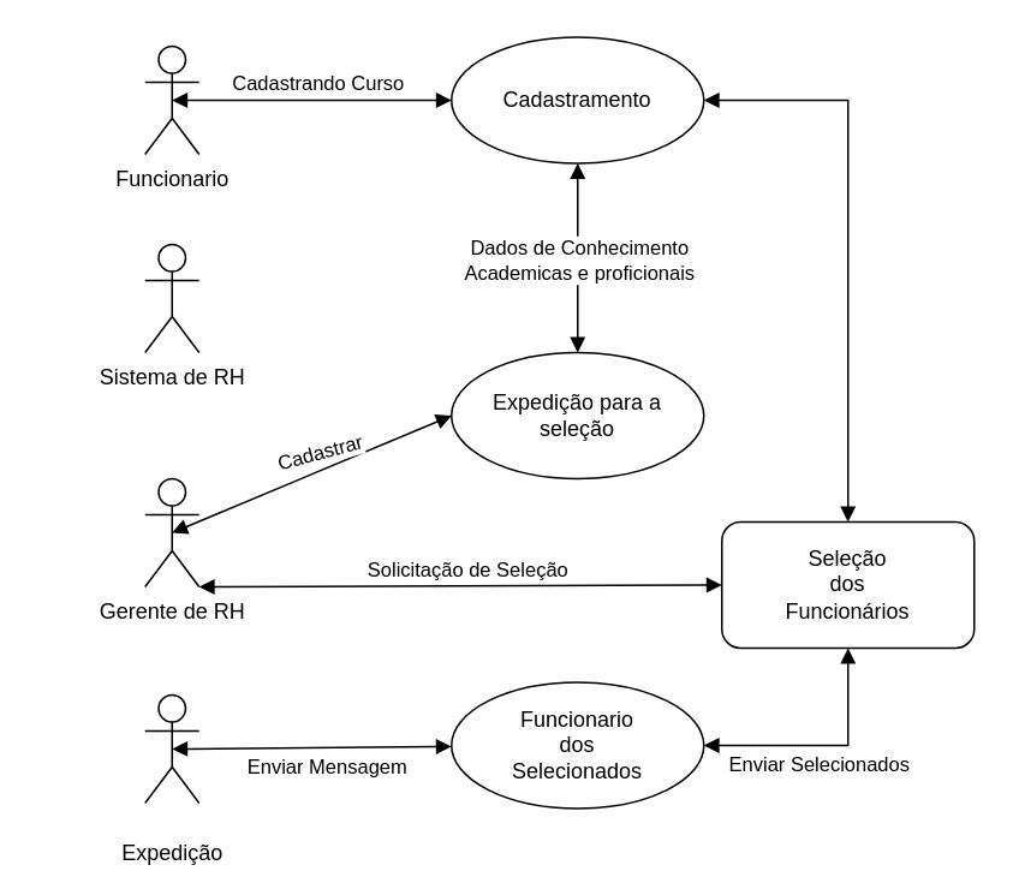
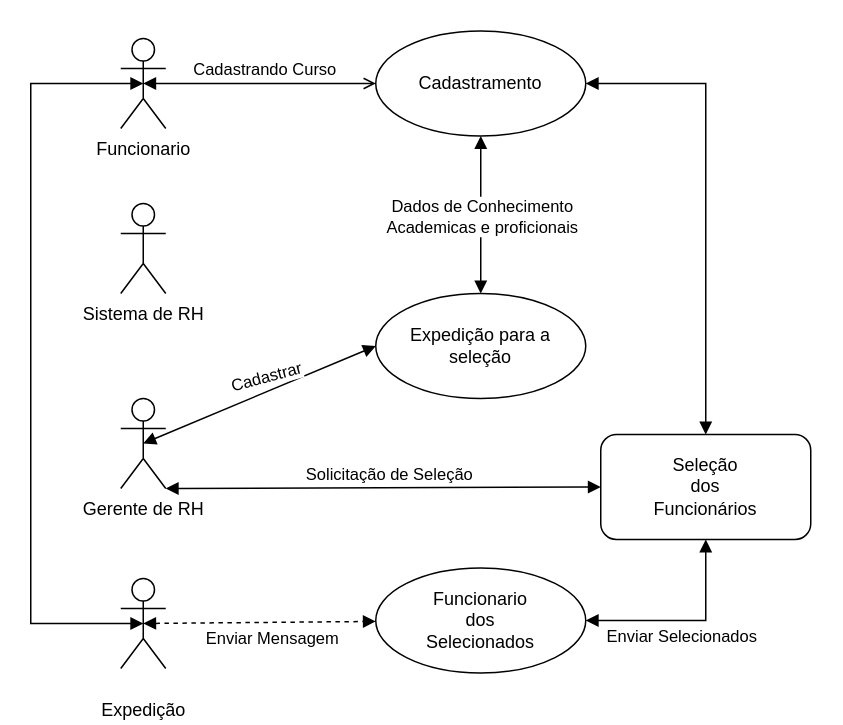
- <mxCell id="7" value="" style="endArrow=block;startArrow=block;endFill=1;startFill=1;html=1;rounded=0;exitX=0.5;exitY=0.5;exitDx=0;exitDy=0;exitPerimeter=0;entryX=0;entryY=0.5;entryDx=0;entryDy=0;" edge="1" parent="1" source="3" target="4"><mxGeometry width="160" relative="1" as="geometry"><mxPoint x="200" y="135" as="sourcePoint" /><mxPoint x="360" y="135" as="targetPoint" /></mxGeometry></mxCell>
+ <mxCell id="7" value="" style="endArrow=open;startArrow=block;endFill=1;startFill=1;html=1;rounded=0;exitX=0.5;exitY=0.5;exitDx=0;exitDy=0;exitPerimeter=0;entryX=0;entryY=0.5;entryDx=0;entryDy=0;" edge="1" parent="1" source="3" target="4"><mxGeometry width="160" relative="1" as="geometry"><mxPoint x="200" y="135" as="sourcePoint" /><mxPoint x="360" y="135" as="targetPoint" /></mxGeometry></mxCell>
+ <mxCell id="23" value="" style="endArrow=block;startArrow=block;endFill=1;startFill=1;html=1;rounded=0;entryX=0.5;entryY=0.5;entryDx=0;entryDy=0;entryPerimeter=0;exitX=0.5;exitY=0.5;exitDx=0;exitDy=0;exitPerimeter=0;" edge="1" parent="1" source="3" target="6"><mxGeometry width="160" relative="1" as="geometry"><mxPoint x="-80" y="415" as="sourcePoint" /><mxPoint x="80" y="415" as="targetPoint" /><Array as="points"><mxPoint x="20" y="55" /><mxPoint x="20" y="415" /></Array></mxGeometry></mxCell>
- <mxCell id="21" value="" style="endArrow=block;startArrow=block;endFill=1;startFill=1;html=1;rounded=0;exitX=0.5;exitY=0.5;exitDx=0;exitDy=0;exitPerimeter=0;" edge="1" parent="1" source="6" target="18"><mxGeometry width="160" relative="1" as="geometry"><mxPoint x="80" y="495" as="sourcePoint" /><mxPoint x="240" y="495" as="targetPoint" /></mxGeometry></mxCell>
+ <mxCell id="21" value="" style="endArrow=block;startArrow=block;endFill=1;startFill=1;html=1;rounded=0;exitX=0.5;exitY=0.5;exitDx=0;exitDy=0;exitPerimeter=0;dashed=1;" edge="1" parent="1" source="6" target="18"><mxGeometry width="160" relative="1" as="geometry"><mxPoint x="80" y="495" as="sourcePoint" /><mxPoint x="240" y="495" as="targetPoint" /></mxGeometry></mxCell>
